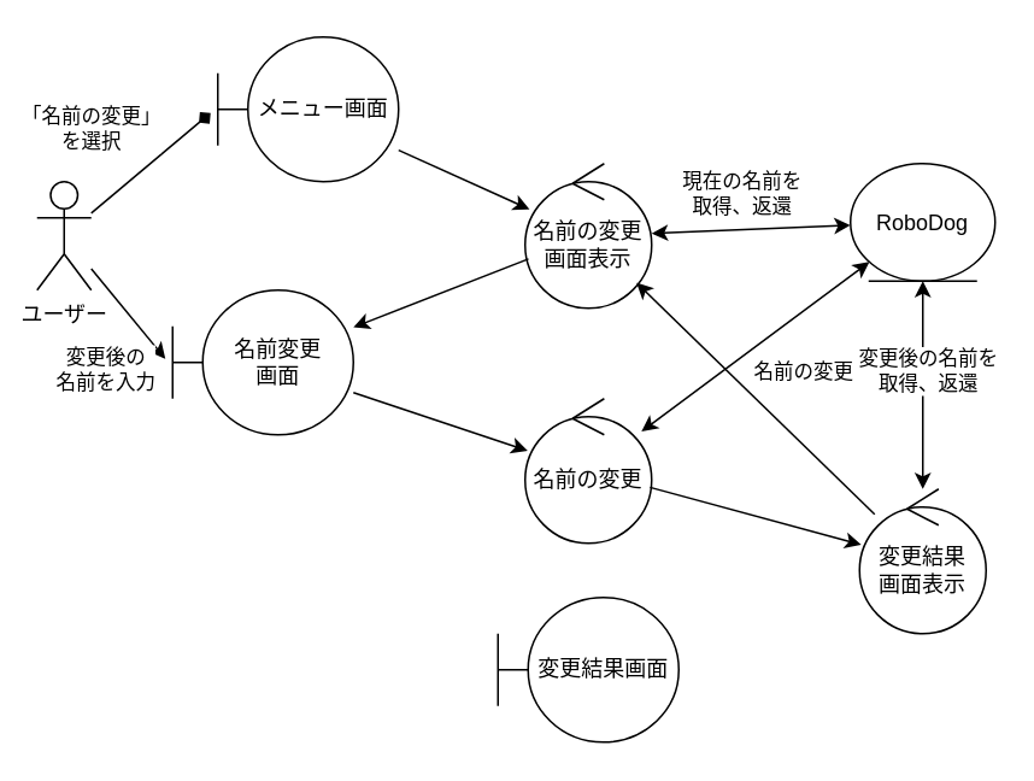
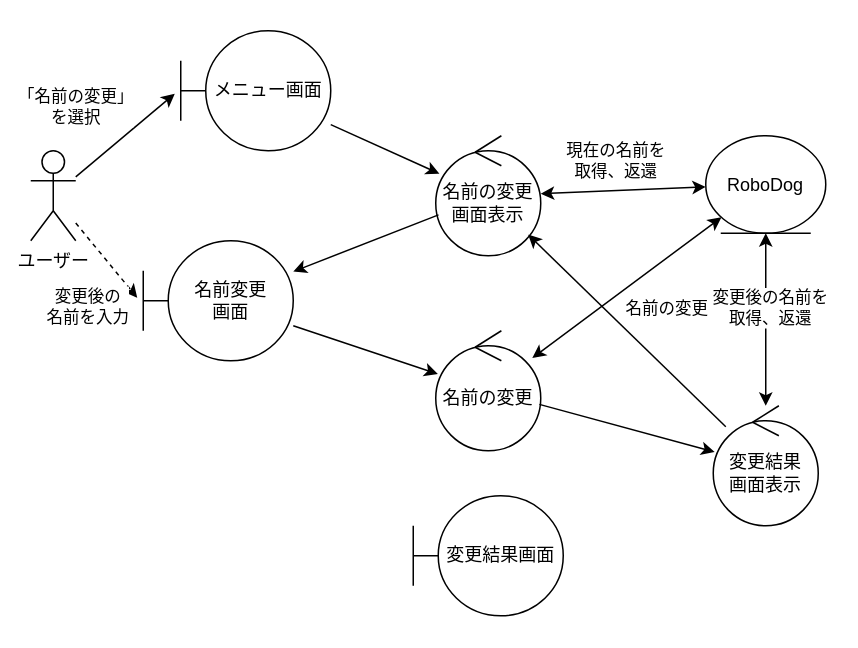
- <mxCell id="4" value="" style="endArrow=diamond;html=1;rounded=0;entryX=-0.04;entryY=0.525;entryDx=0;entryDy=0;entryPerimeter=0;" edge="1" parent="1" source="2" target="3"><mxGeometry width="50" height="50" relative="1" as="geometry"><mxPoint x="80" y="170" as="sourcePoint" /><mxPoint x="90" y="90" as="targetPoint" /></mxGeometry></mxCell>
+ <mxCell id="4" value="" style="endArrow=classic;html=1;rounded=0;entryX=-0.04;entryY=0.525;entryDx=0;entryDy=0;entryPerimeter=0;" edge="1" parent="1" source="2" target="3"><mxGeometry width="50" height="50" relative="1" as="geometry"><mxPoint x="80" y="170" as="sourcePoint" /><mxPoint x="90" y="90" as="targetPoint" /></mxGeometry></mxCell>
- <mxCell id="10" value="" style="endArrow=classic;html=1;rounded=0;entryX=-0.04;entryY=0.475;entryDx=0;entryDy=0;entryPerimeter=0;" edge="1" parent="1" source="2" target="7"><mxGeometry width="50" height="50" relative="1" as="geometry"><mxPoint x="50" y="269" as="sourcePoint" /><mxPoint x="90" y="180" as="targetPoint" /></mxGeometry></mxCell>
+ <mxCell id="10" value="" style="endArrow=classic;html=1;rounded=0;entryX=-0.04;entryY=0.475;entryDx=0;entryDy=0;entryPerimeter=0;dashed=1;" edge="1" parent="1" source="2" target="7"><mxGeometry width="50" height="50" relative="1" as="geometry"><mxPoint x="50" y="269" as="sourcePoint" /><mxPoint x="90" y="180" as="targetPoint" /></mxGeometry></mxCell>
